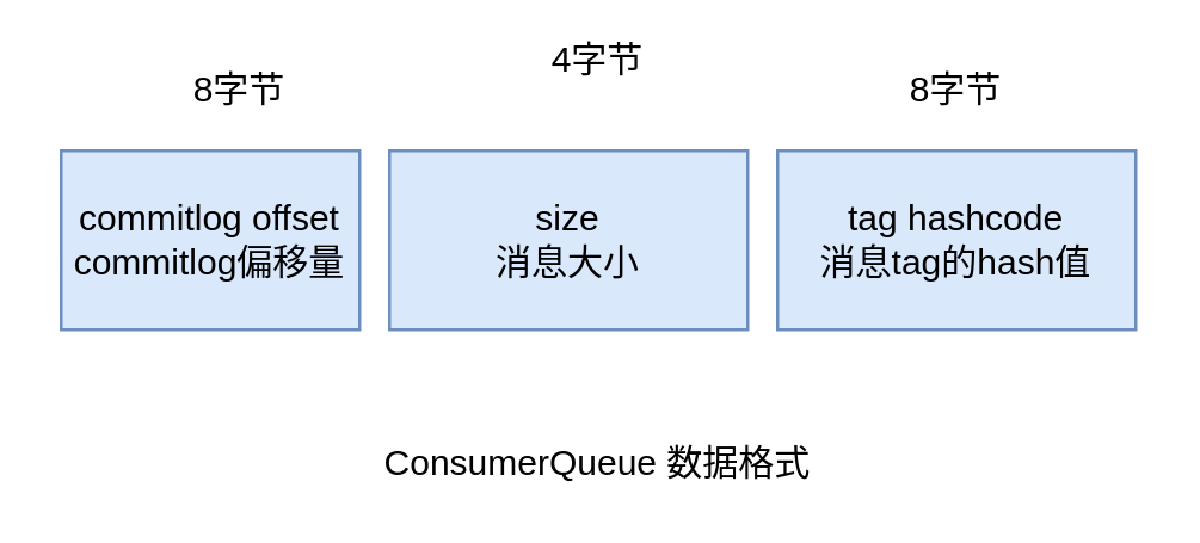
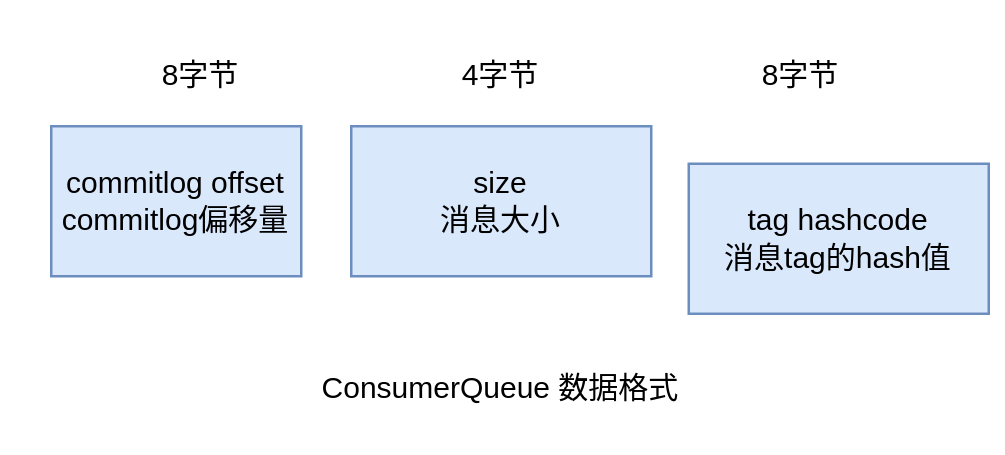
- <mxCell id="6" value="4字节" style="text;html=1;strokeColor=none;fillColor=none;align=center;verticalAlign=middle;whiteSpace=wrap;rounded=0;" parent="1" vertex="1"><mxGeometry x="180" y="10" width="40" height="20" as="geometry" /></mxCell>
+ <mxCell id="6" value="4字节" style="text;html=1;strokeColor=none;fillColor=none;align=center;verticalAlign=middle;whiteSpace=wrap;rounded=0;" parent="1" vertex="1"><mxGeometry x="180" y="20" width="40" height="20" as="geometry" /></mxCell>
- <mxCell id="3" value="size&lt;br&gt;消息大小" style="rounded=0;whiteSpace=wrap;html=1;fillColor=#dae8fc;strokeColor=#6c8ebf;" parent="1" vertex="1"><mxGeometry x="130" y="50" width="120" height="60" as="geometry" /></mxCell>
+ <mxCell id="3" value="size&lt;br&gt;消息大小" style="rounded=0;whiteSpace=wrap;html=1;fillColor=#dae8fc;strokeColor=#6c8ebf;" parent="1" vertex="1"><mxGeometry x="140" y="50" width="120" height="60" as="geometry" /></mxCell>
- <mxCell id="4" value="tag hashcode&lt;br&gt;消息tag的hash值" style="rounded=0;whiteSpace=wrap;html=1;fillColor=#dae8fc;strokeColor=#6c8ebf;" parent="1" vertex="1"><mxGeometry x="260" y="50" width="120" height="60" as="geometry" /></mxCell>
+ <mxCell id="4" value="tag hashcode&lt;br&gt;消息tag的hash值" style="rounded=0;whiteSpace=wrap;html=1;fillColor=#dae8fc;strokeColor=#6c8ebf;" parent="1" vertex="1"><mxGeometry x="275" y="65" width="120" height="60" as="geometry" /></mxCell>
